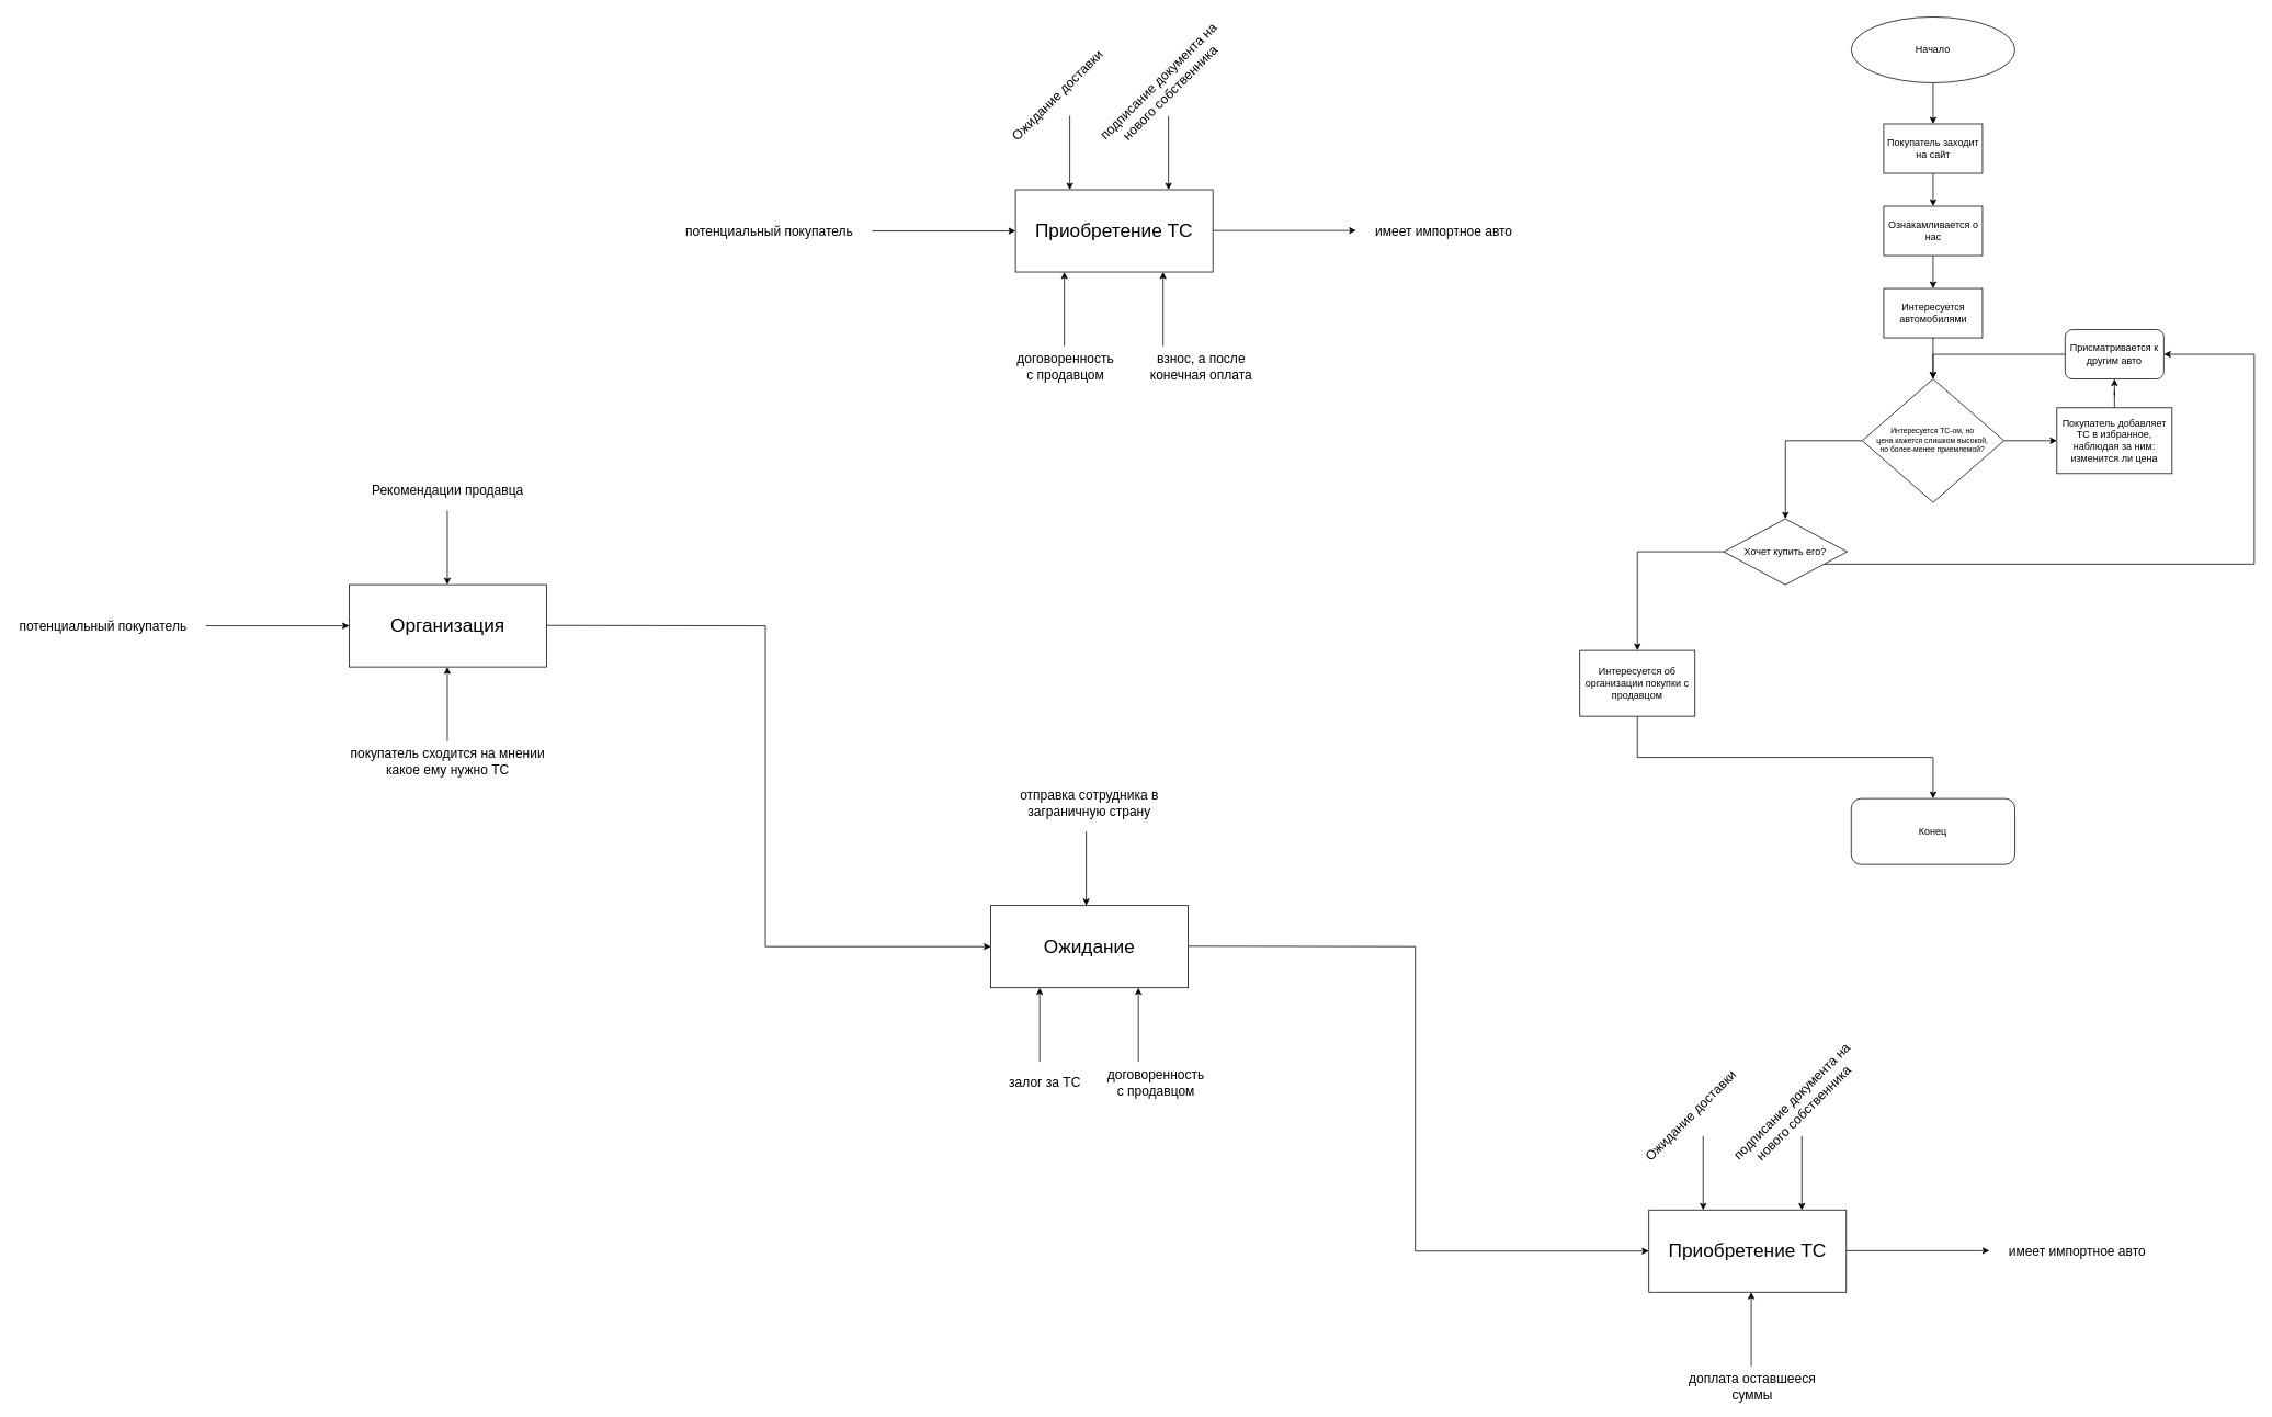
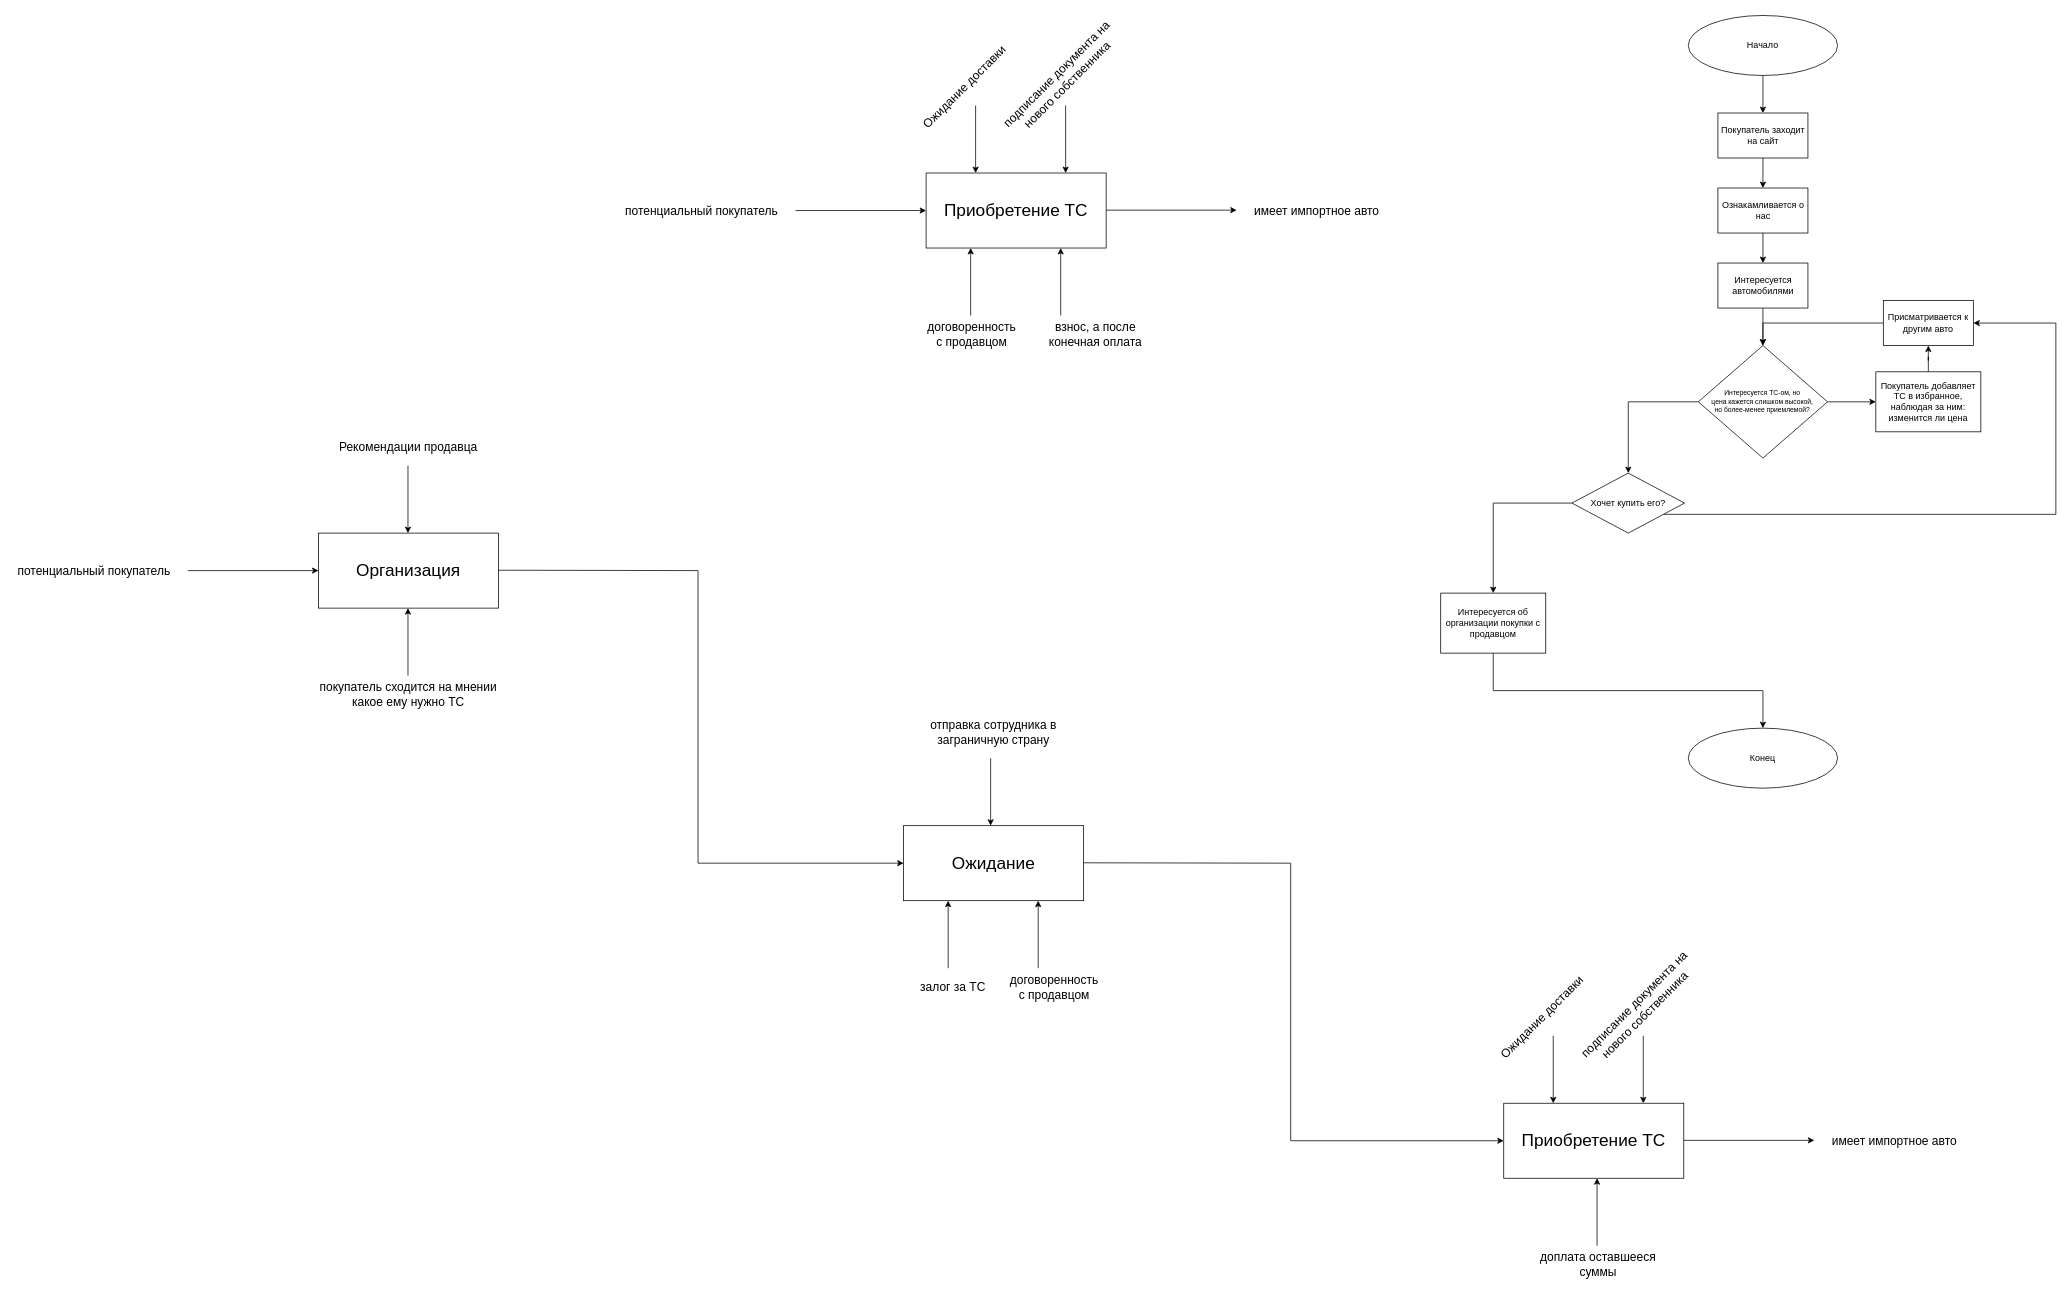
- <mxCell id="60" value="Присматривается к другим авто" style="whiteSpace=wrap;html=1;rounded=1;" vertex="1" parent="1"><mxGeometry x="2510" y="400" width="120" height="60" as="geometry" /></mxCell>
+ <mxCell id="60" value="Присматривается к другим авто" style="rounded=0;whiteSpace=wrap;html=1;" vertex="1" parent="1"><mxGeometry x="2510" y="400" width="120" height="60" as="geometry" /></mxCell>
- <mxCell id="42" value="Конец" style="whiteSpace=wrap;html=1;rounded=1;" vertex="1" parent="1"><mxGeometry x="2250" y="970" width="199" height="80" as="geometry" /></mxCell>
+ <mxCell id="42" value="Конец" style="ellipse;whiteSpace=wrap;html=1;" vertex="1" parent="1"><mxGeometry x="2250" y="970" width="199" height="80" as="geometry" /></mxCell>
